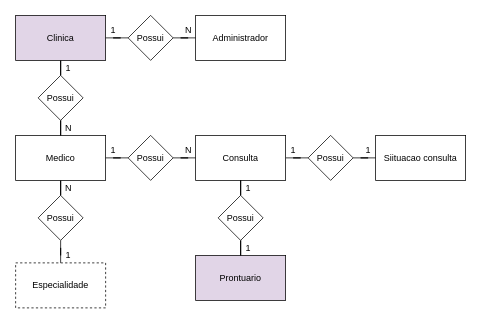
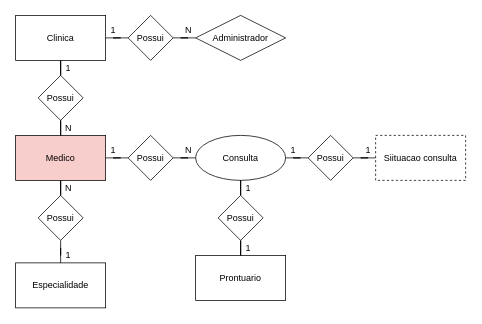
- <mxCell id="6" value="Clinica" style="rounded=0;whiteSpace=wrap;html=1;fillColor=#e1d5e7;" vertex="1" parent="1"><mxGeometry x="20" y="20" width="120" height="60" as="geometry" /></mxCell>
+ <mxCell id="6" value="Clinica" style="rounded=0;whiteSpace=wrap;html=1;" vertex="1" parent="1"><mxGeometry x="20" y="20" width="120" height="60" as="geometry" /></mxCell>
- <mxCell id="8" value="Administrador" style="rounded=0;whiteSpace=wrap;html=1;" vertex="1" parent="1"><mxGeometry x="260" y="20" width="120" height="60" as="geometry" /></mxCell>
+ <mxCell id="8" value="Administrador" style="rhombus;whiteSpace=wrap;html=1;" vertex="1" parent="1"><mxGeometry x="260" y="20" width="120" height="60" as="geometry" /></mxCell>
- <mxCell id="4" value="Medico" style="rounded=0;whiteSpace=wrap;html=1;" vertex="1" parent="1"><mxGeometry x="20" y="180" width="120" height="60" as="geometry" /></mxCell>
+ <mxCell id="4" value="Medico" style="rounded=0;whiteSpace=wrap;html=1;fillColor=#f8cecc;" vertex="1" parent="1"><mxGeometry x="20" y="180" width="120" height="60" as="geometry" /></mxCell>
- <mxCell id="10" value="Consulta" style="rounded=0;whiteSpace=wrap;html=1;" vertex="1" parent="1"><mxGeometry x="260" y="180" width="120" height="60" as="geometry" /></mxCell>
+ <mxCell id="10" value="Consulta" style="ellipse;whiteSpace=wrap;html=1;" vertex="1" parent="1"><mxGeometry x="260" y="180" width="120" height="60" as="geometry" /></mxCell>
- <mxCell id="11" value="Siituacao consulta" style="rounded=0;whiteSpace=wrap;html=1;" vertex="1" parent="1"><mxGeometry x="500" y="180" width="120" height="60" as="geometry" /></mxCell>
+ <mxCell id="11" value="Siituacao consulta" style="rounded=0;whiteSpace=wrap;html=1;dashed=1;" vertex="1" parent="1"><mxGeometry x="500" y="180" width="120" height="60" as="geometry" /></mxCell>
- <mxCell id="7" value="Prontuario" style="rounded=0;whiteSpace=wrap;html=1;fillColor=#e1d5e7;" vertex="1" parent="1"><mxGeometry x="260" y="340" width="120" height="60" as="geometry" /></mxCell>
+ <mxCell id="7" value="Prontuario" style="rounded=0;whiteSpace=wrap;html=1;" vertex="1" parent="1"><mxGeometry x="260" y="340" width="120" height="60" as="geometry" /></mxCell>
- <mxCell id="2" value="Especialidade" style="rounded=0;whiteSpace=wrap;html=1;dashed=1;" vertex="1" parent="1"><mxGeometry x="20" y="350" width="120" height="60" as="geometry" /></mxCell>
+ <mxCell id="2" value="Especialidade" style="rounded=0;whiteSpace=wrap;html=1;" vertex="1" parent="1"><mxGeometry x="20" y="350" width="120" height="60" as="geometry" /></mxCell>
